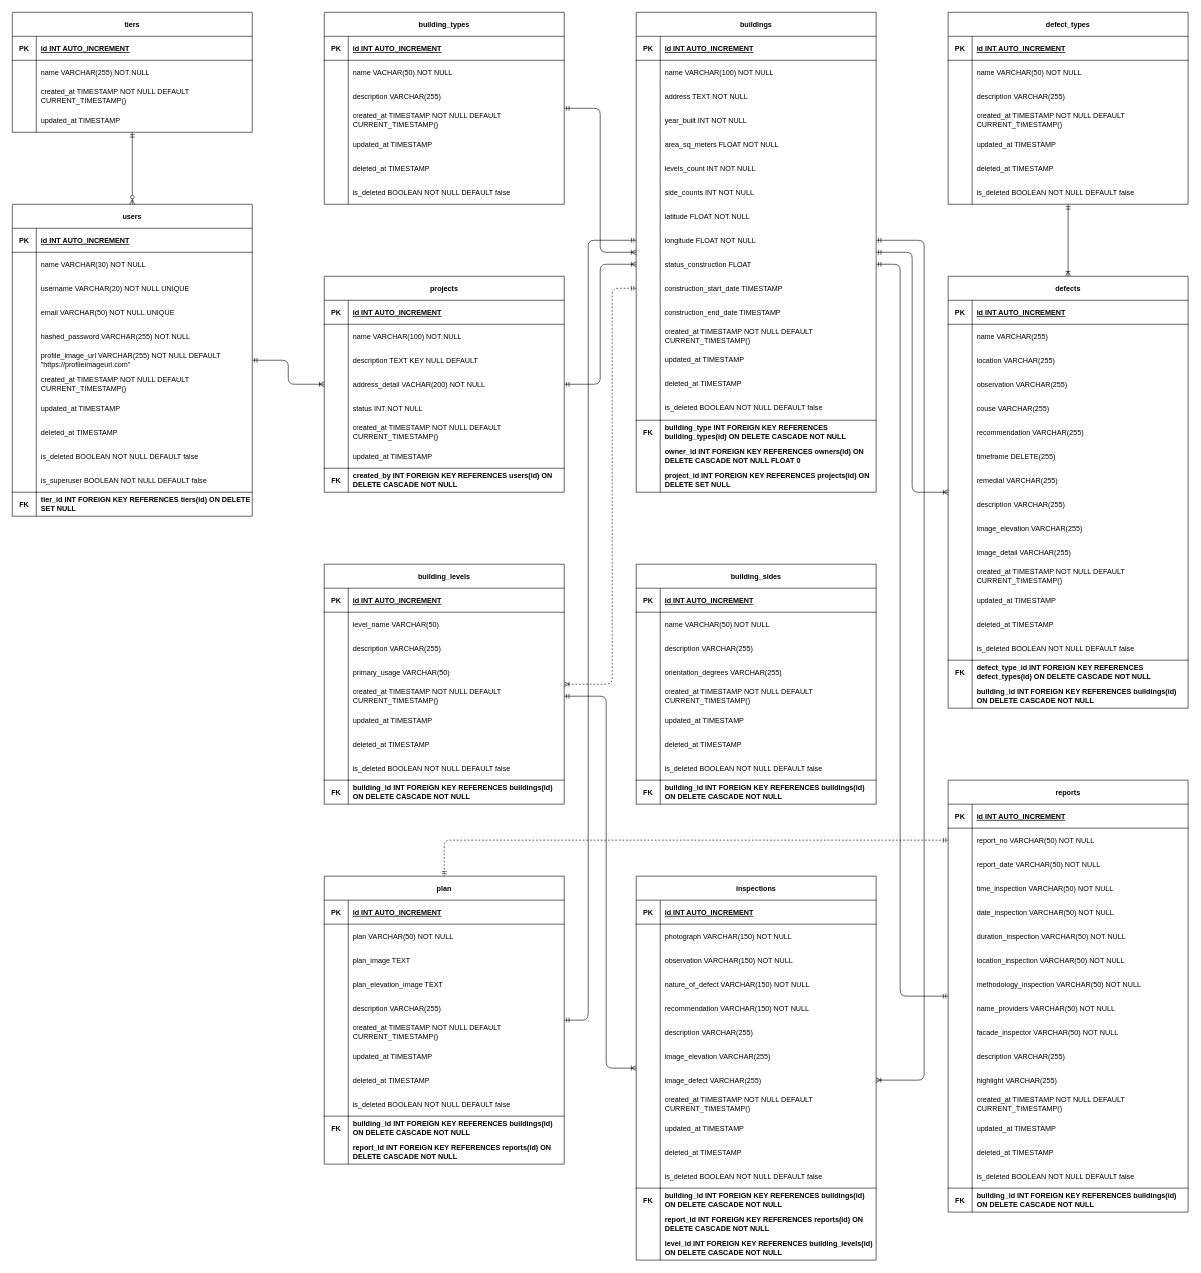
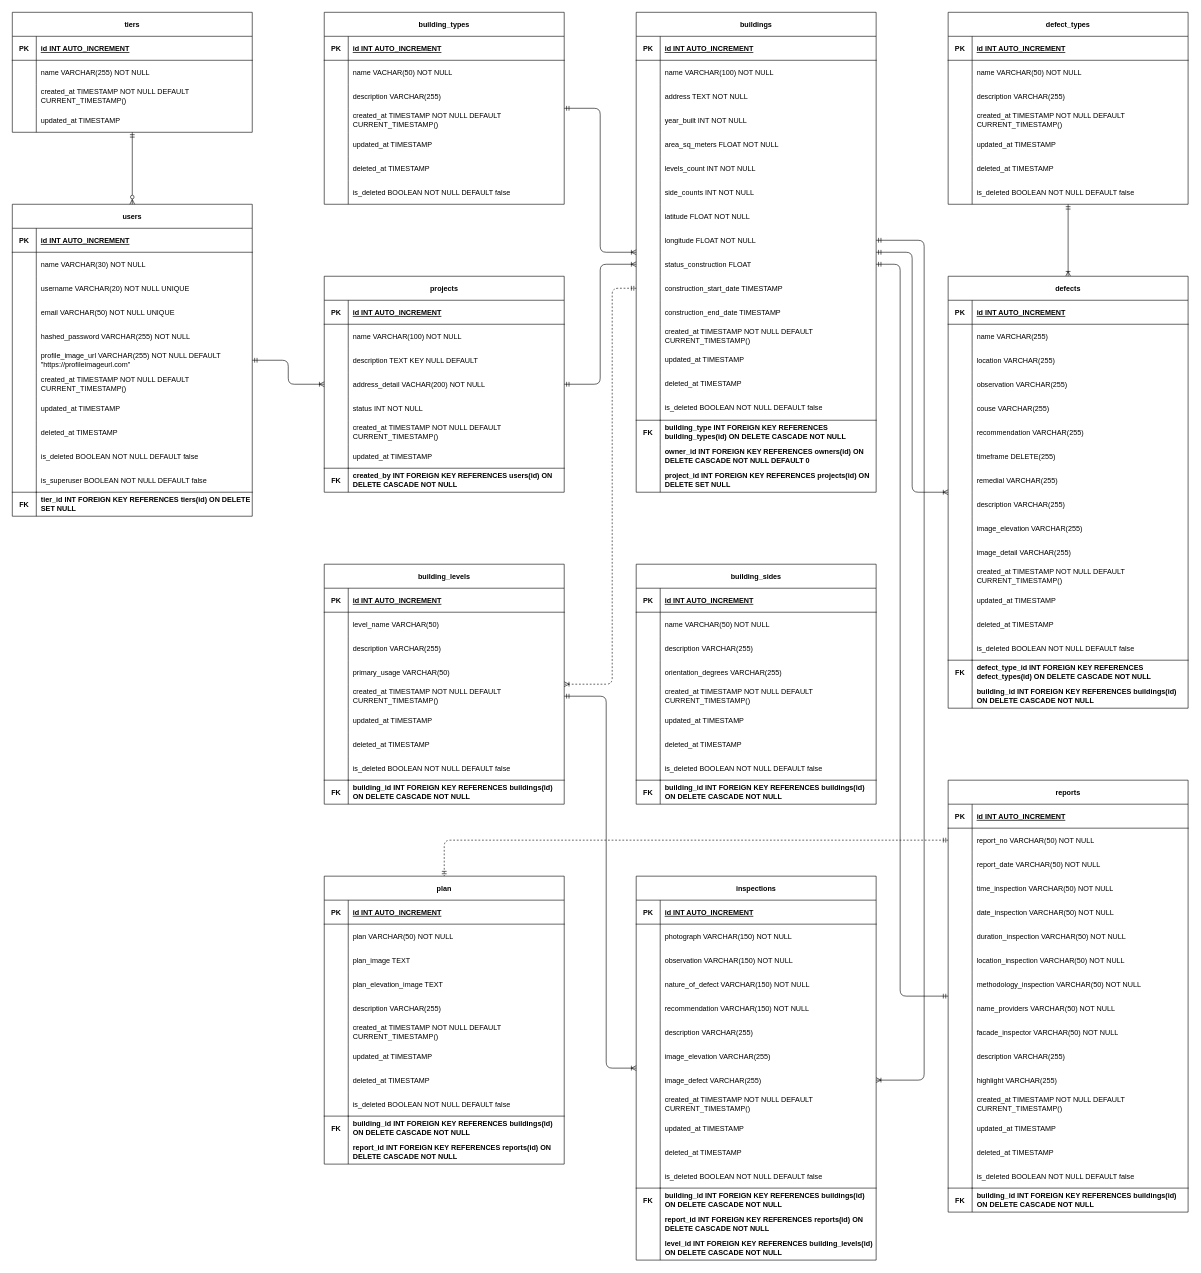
- <mxCell id="162" value="owner_id INT FOREIGN KEY REFERENCES owners(id) ON DELETE CASCADE NOT NULL FLOAT 0" style="shape=partialRectangle;overflow=hidden;connectable=0;fillColor=none;align=left;strokeColor=inherit;top=0;left=0;bottom=0;right=0;spacingLeft=6;whiteSpace=wrap;fontStyle=1" parent="160" vertex="1"><mxGeometry x="40" width="360" height="40" as="geometry"><mxRectangle width="360" height="40" as="alternateBounds" /></mxGeometry></mxCell>
+ <mxCell id="162" value="owner_id INT FOREIGN KEY REFERENCES owners(id) ON DELETE CASCADE NOT NULL DEFAULT 0" style="shape=partialRectangle;overflow=hidden;connectable=0;fillColor=none;align=left;strokeColor=inherit;top=0;left=0;bottom=0;right=0;spacingLeft=6;whiteSpace=wrap;fontStyle=1" parent="160" vertex="1"><mxGeometry x="40" width="360" height="40" as="geometry"><mxRectangle width="360" height="40" as="alternateBounds" /></mxGeometry></mxCell>
- <mxCell id="107" style="edgeStyle=orthogonalEdgeStyle;html=1;startArrow=ERmandOne;startFill=0;endArrow=ERmandOne;endFill=0;" parent="1" source="108" target="397" edge="1"><mxGeometry relative="1" as="geometry"><Array as="points"><mxPoint x="980" y="400" /><mxPoint x="980" y="1700" /></Array></mxGeometry></mxCell>
